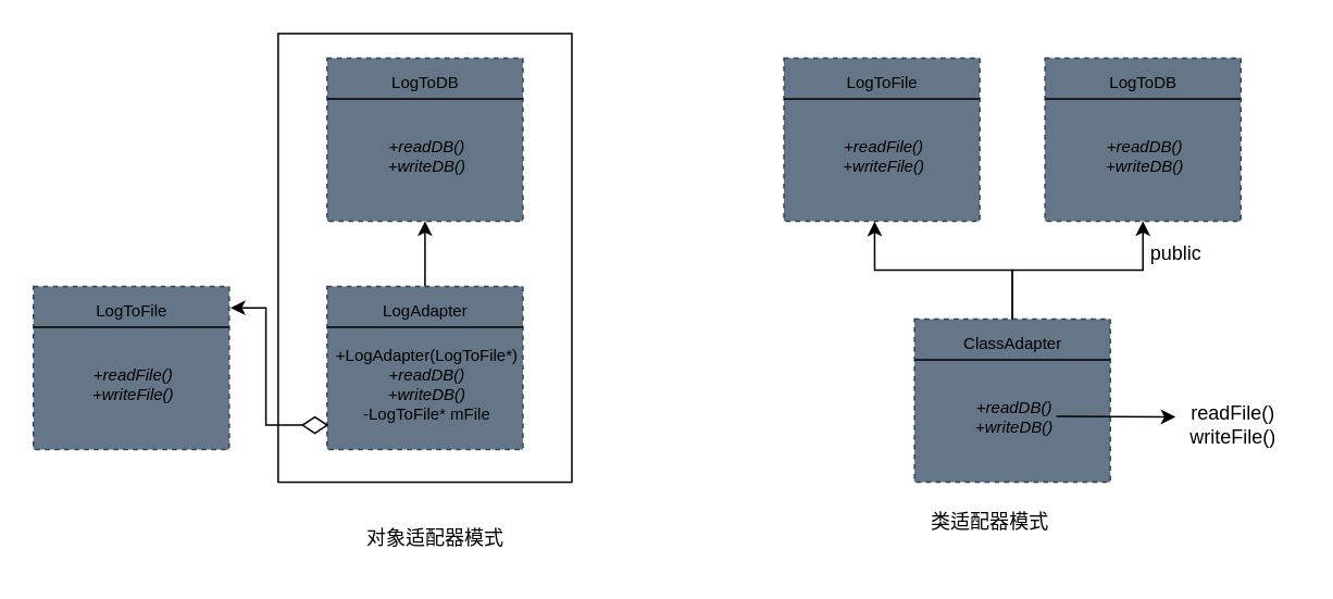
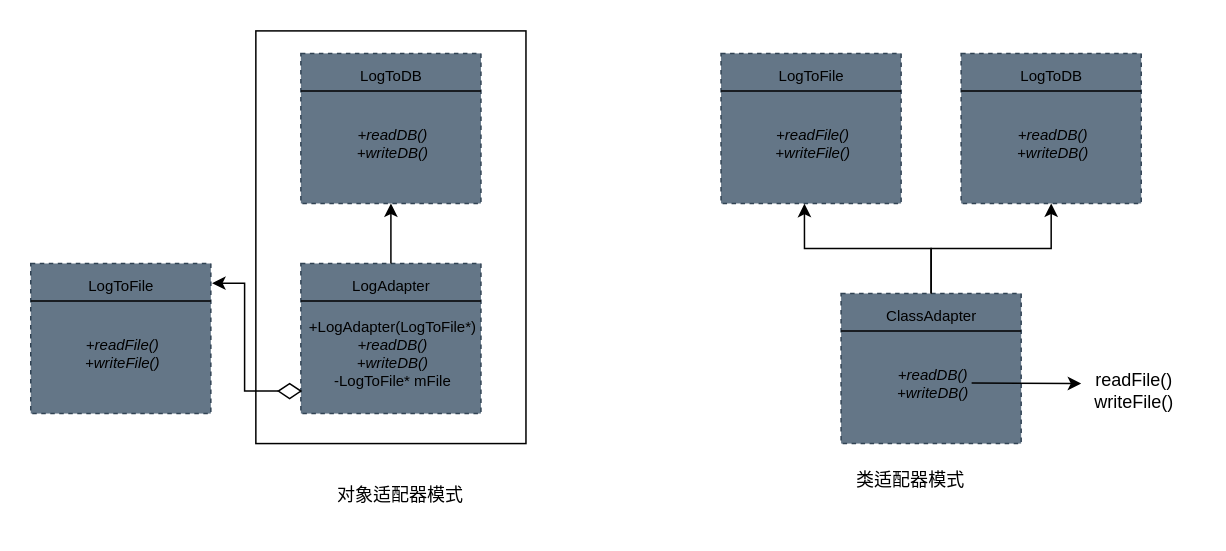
- <mxCell id="42" value="public" style="text;html=1;align=center;verticalAlign=middle;resizable=0;points=[];autosize=1;strokeColor=none;fillColor=none;" vertex="1" parent="1"><mxGeometry x="695" y="140" width="50" height="30" as="geometry" /></mxCell>
